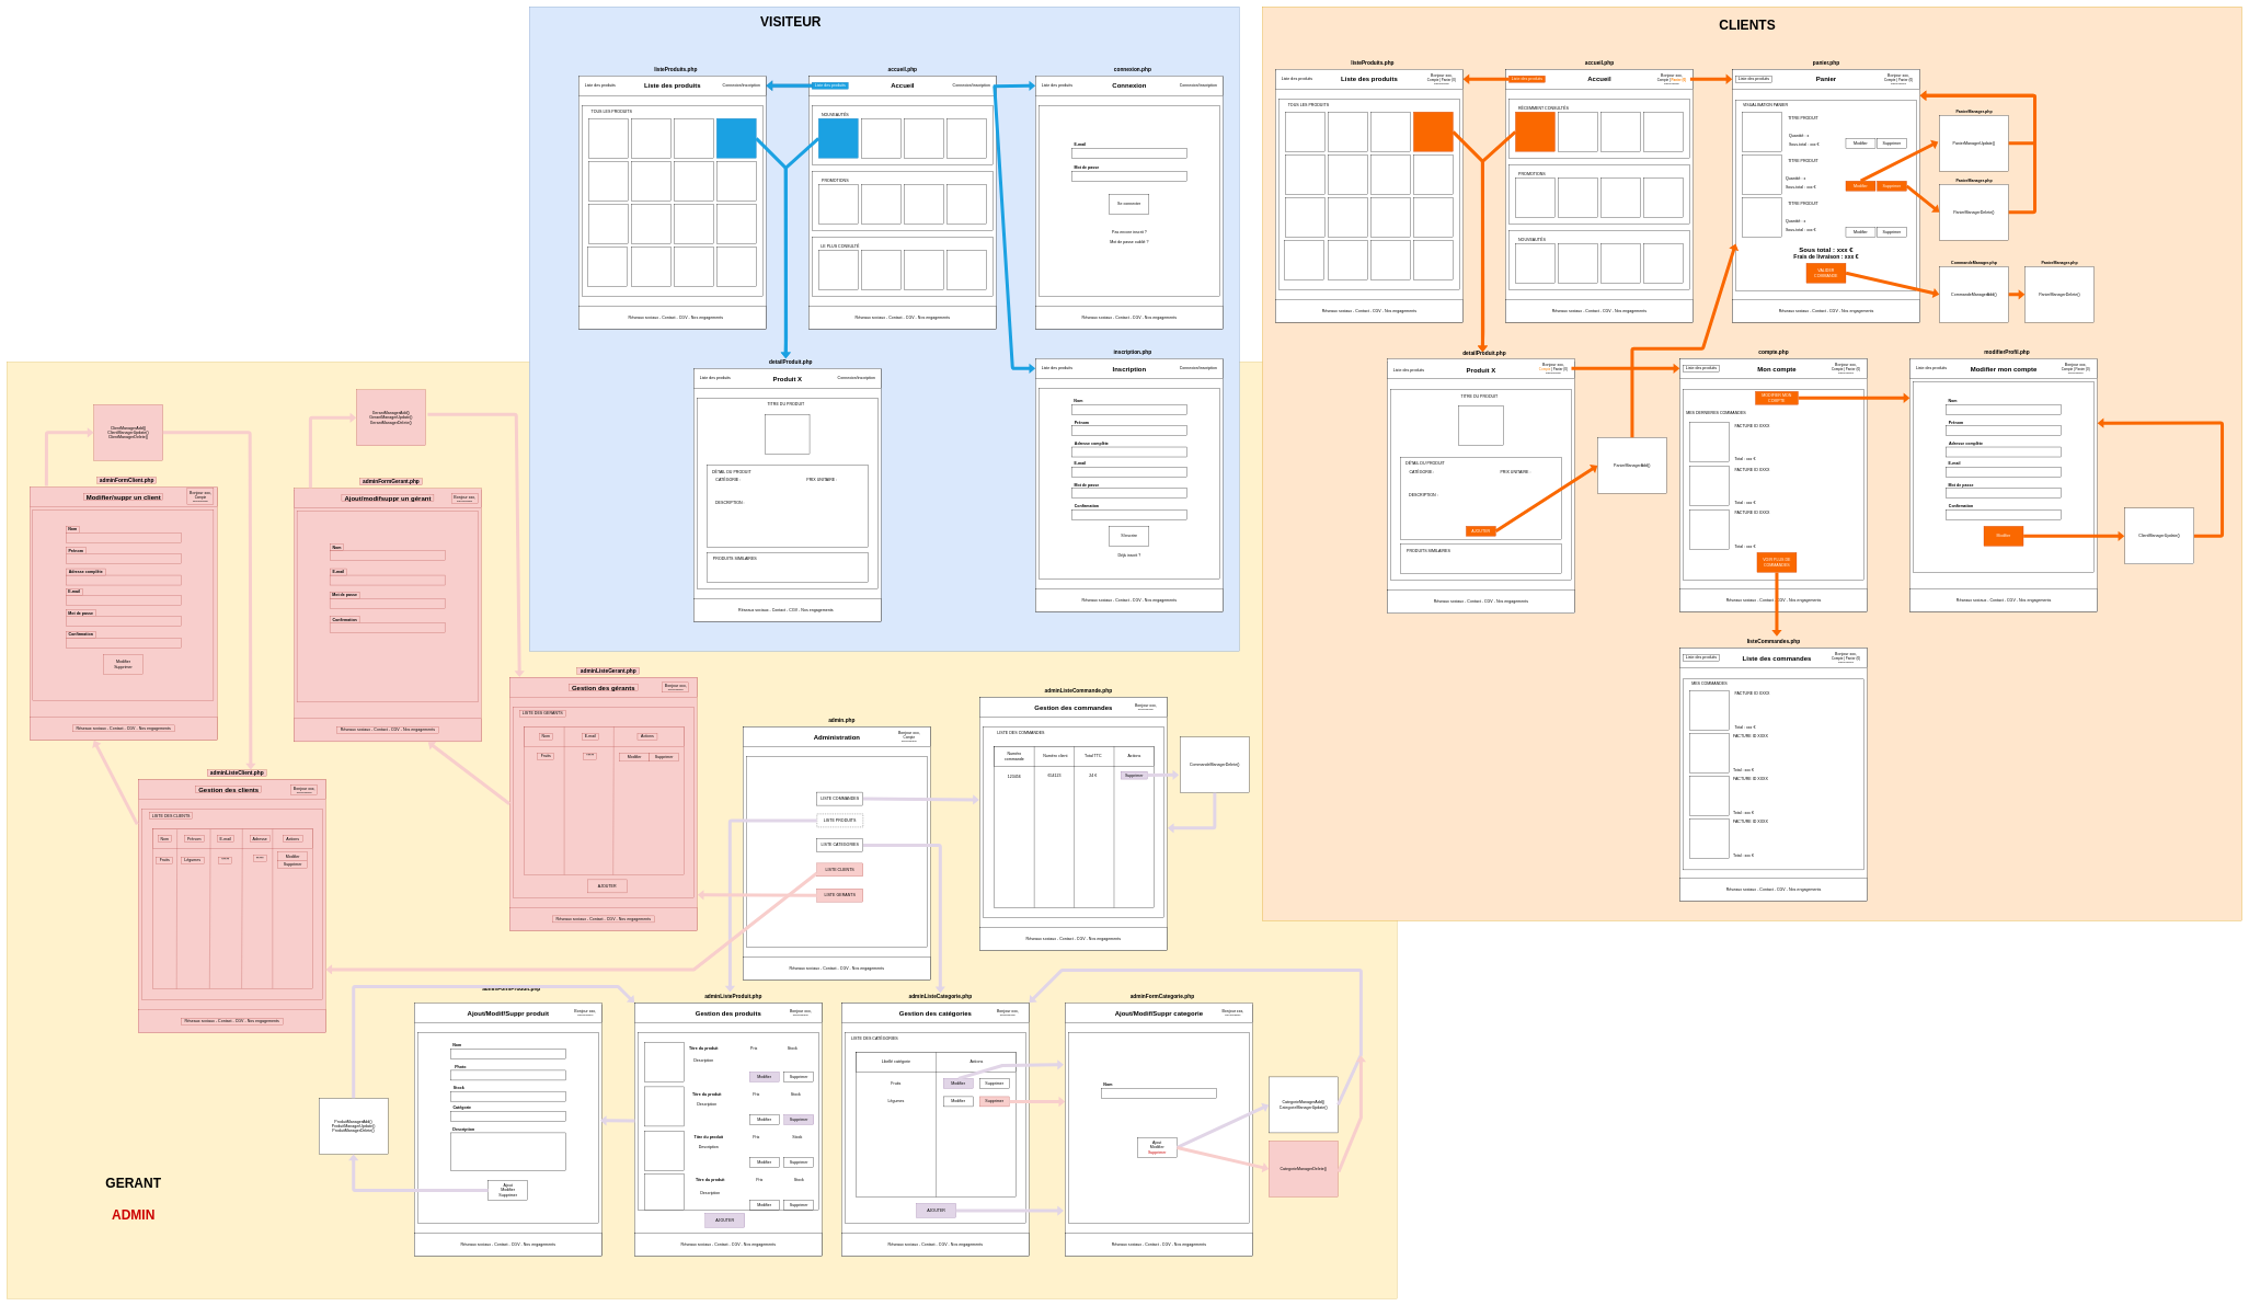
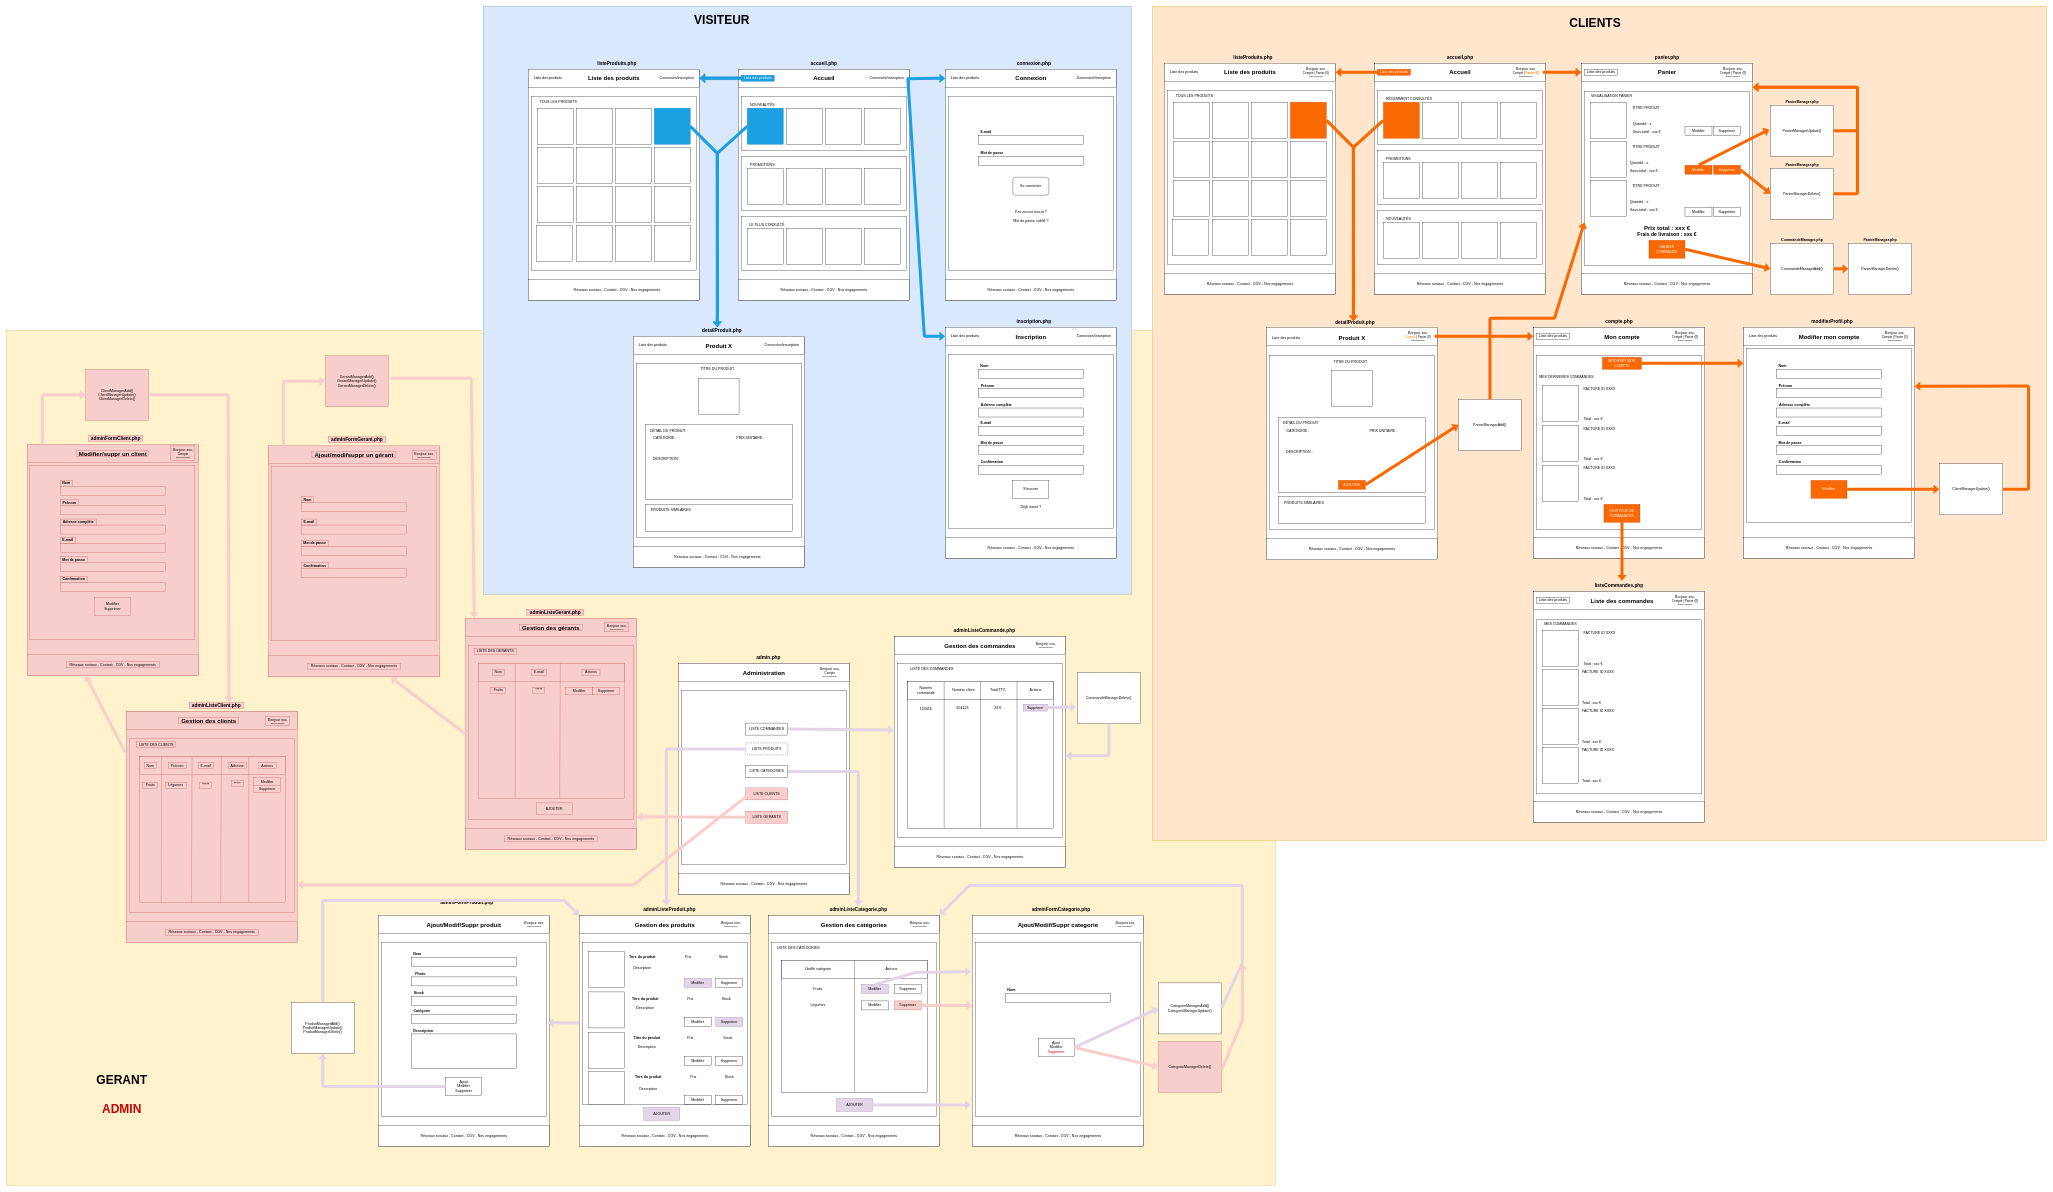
- <mxCell id="151" value="Se connecter" style="rounded=0;whiteSpace=wrap;html=1;strokeColor=#000000;fillColor=none;" parent="1" vertex="1"><mxGeometry x="3375" y="590" width="120" height="60" as="geometry" /></mxCell>
+ <mxCell id="151" value="Se connecter" style="whiteSpace=wrap;html=1;strokeColor=#000000;fillColor=none;rounded=1;" parent="1" vertex="1"><mxGeometry x="3375" y="590" width="120" height="60" as="geometry" /></mxCell>
- <mxCell id="138" value="&lt;div&gt;&lt;b style=&quot;font-size: 20px&quot;&gt;&lt;font style=&quot;font-size: 20px&quot;&gt;Sous total : xxx €&lt;/font&gt;&lt;/b&gt;&lt;/div&gt;&lt;div style=&quot;font-size: 17px&quot;&gt;&lt;b&gt;&lt;font style=&quot;font-size: 17px&quot;&gt;Frais de livraison : xxx € &lt;br&gt;&lt;/font&gt;&lt;/b&gt;&lt;/div&gt;" style="text;html=1;align=center;verticalAlign=middle;resizable=0;points=[];autosize=1;" parent="1" vertex="1"><mxGeometry x="5450" y="750" width="210" height="40" as="geometry" /></mxCell>
+ <mxCell id="138" value="&lt;div&gt;&lt;b style=&quot;font-size: 20px&quot;&gt;&lt;font style=&quot;font-size: 20px&quot;&gt;Prix total : xxx €&lt;/font&gt;&lt;/b&gt;&lt;/div&gt;&lt;div style=&quot;font-size: 17px&quot;&gt;&lt;b&gt;&lt;font style=&quot;font-size: 17px&quot;&gt;Frais de livraison : xxx € &lt;br&gt;&lt;/font&gt;&lt;/b&gt;&lt;/div&gt;" style="text;html=1;align=center;verticalAlign=middle;resizable=0;points=[];autosize=1;" parent="1" vertex="1"><mxGeometry x="5450" y="750" width="210" height="40" as="geometry" /></mxCell>
